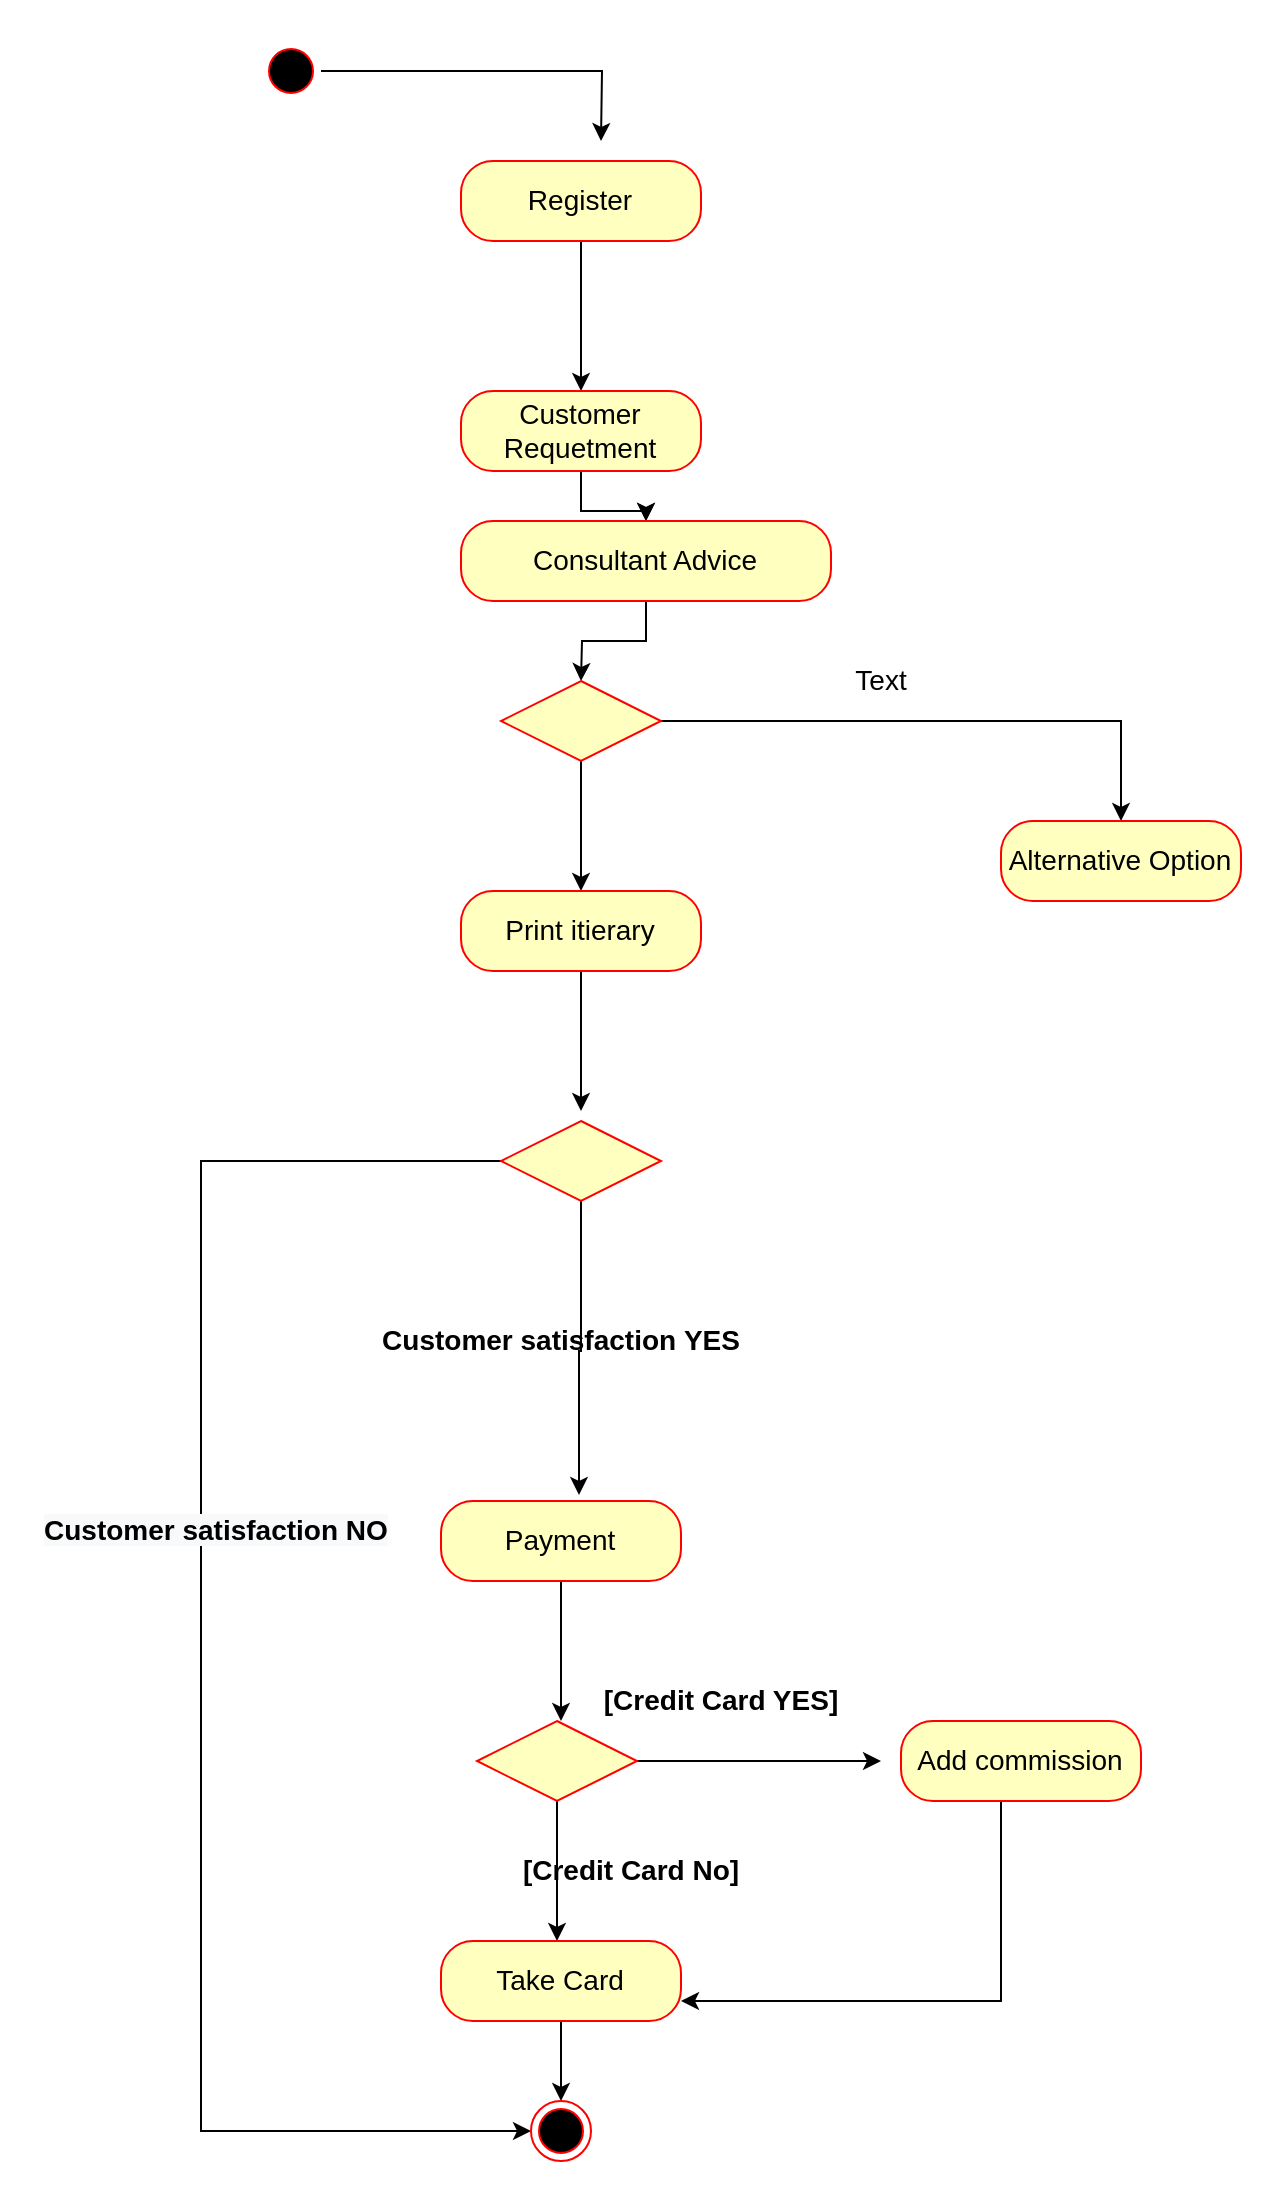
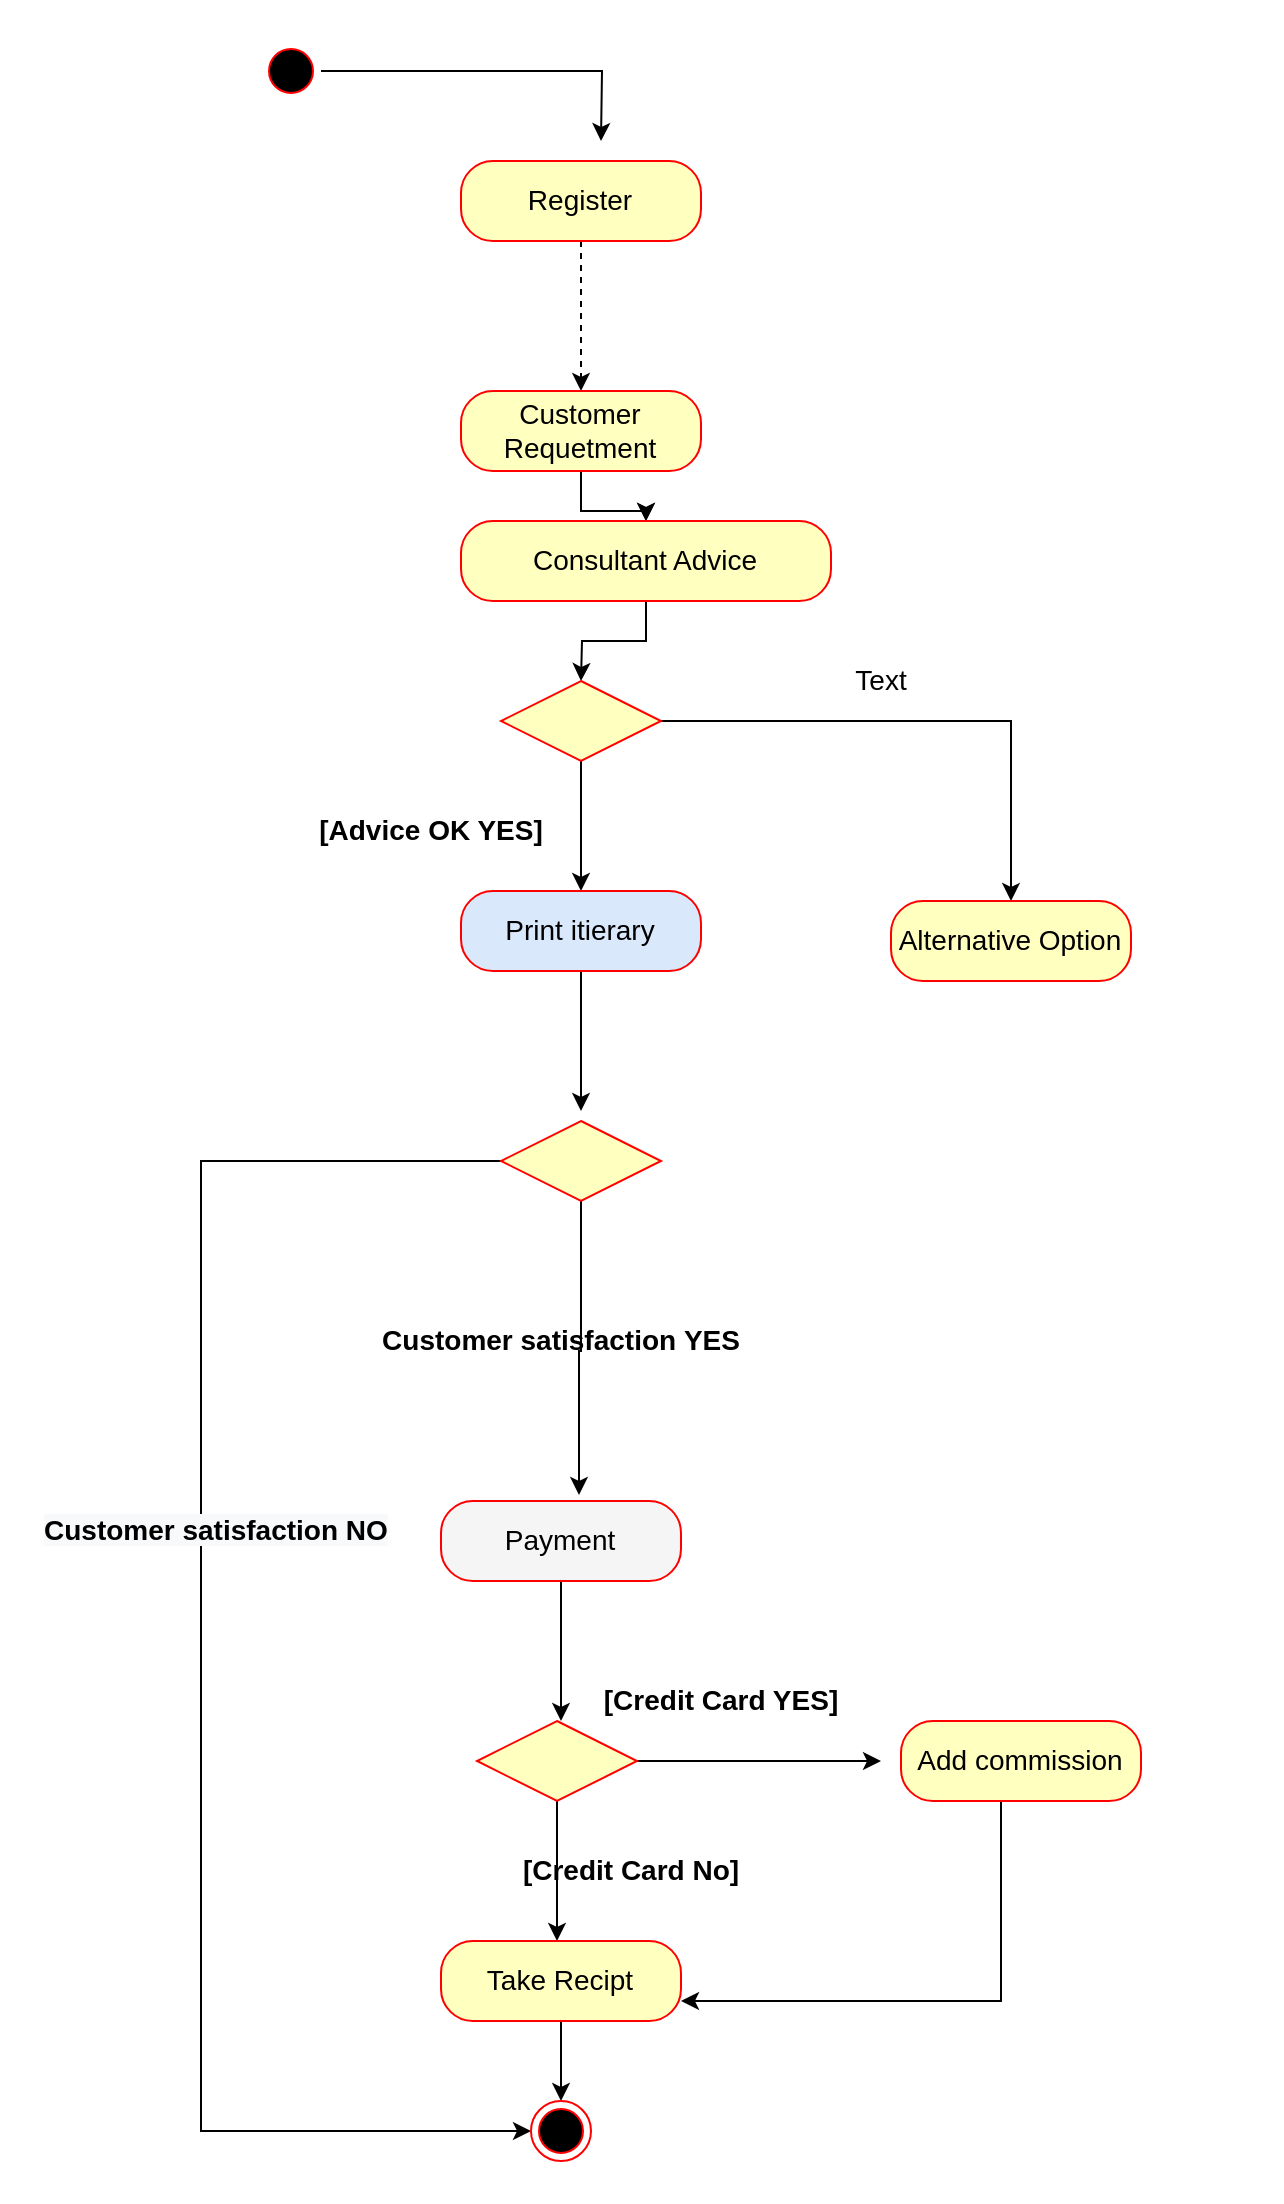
- <mxCell id="4" value="" style="edgeStyle=orthogonalEdgeStyle;rounded=0;orthogonalLoop=1;jettySize=auto;html=1;fontSize=14;" edge="1" parent="1" source="5" target="8"><mxGeometry relative="1" as="geometry" /></mxCell>
+ <mxCell id="4" value="" style="edgeStyle=orthogonalEdgeStyle;rounded=0;orthogonalLoop=1;jettySize=auto;html=1;fontSize=14;dashed=1;" edge="1" parent="1" source="5" target="8"><mxGeometry relative="1" as="geometry" /></mxCell>
+ <mxCell id="15" value="&lt;b&gt;[Advice OK YES]&lt;/b&gt;" style="text;html=1;align=center;verticalAlign=middle;resizable=0;points=[];autosize=1;strokeColor=none;fillColor=none;fontSize=14;" vertex="1" parent="1"><mxGeometry x="145" y="400" width="140" height="30" as="geometry" /></mxCell>
- <mxCell id="14" value="&lt;font style=&quot;font-size: 14px;&quot;&gt;Alternative Option&lt;/font&gt;" style="rounded=1;whiteSpace=wrap;html=1;arcSize=40;fontColor=#000000;fillColor=#ffffc0;strokeColor=#ff0000;" vertex="1" parent="1"><mxGeometry x="500" y="410" width="120" height="40" as="geometry" /></mxCell>
+ <mxCell id="14" value="&lt;font style=&quot;font-size: 14px;&quot;&gt;Alternative Option&lt;/font&gt;" style="rounded=1;whiteSpace=wrap;html=1;arcSize=40;fontColor=#000000;fillColor=#ffffc0;strokeColor=#ff0000;" vertex="1" parent="1"><mxGeometry x="445" y="450" width="120" height="40" as="geometry" /></mxCell>
- <mxCell id="17" value="&lt;font style=&quot;font-size: 14px;&quot;&gt;Print itierary&lt;/font&gt;" style="rounded=1;whiteSpace=wrap;html=1;arcSize=40;fontColor=#000000;fillColor=#ffffc0;strokeColor=#ff0000;" vertex="1" parent="1"><mxGeometry x="230" y="445" width="120" height="40" as="geometry" /></mxCell>
+ <mxCell id="17" value="&lt;font style=&quot;font-size: 14px;&quot;&gt;Print itierary&lt;/font&gt;" style="rounded=1;whiteSpace=wrap;html=1;arcSize=40;fontColor=#000000;fillColor=#dae8fc;strokeColor=#ff0000;" vertex="1" parent="1"><mxGeometry x="230" y="445" width="120" height="40" as="geometry" /></mxCell>
- <mxCell id="23" value="&lt;font style=&quot;font-size: 14px;&quot;&gt;Payment&lt;/font&gt;" style="rounded=1;whiteSpace=wrap;html=1;arcSize=40;fontColor=#000000;fillColor=#ffffc0;strokeColor=#ff0000;" vertex="1" parent="1"><mxGeometry x="220" y="750" width="120" height="40" as="geometry" /></mxCell>
+ <mxCell id="23" value="&lt;font style=&quot;font-size: 14px;&quot;&gt;Payment&lt;/font&gt;" style="rounded=1;whiteSpace=wrap;html=1;arcSize=40;fontColor=#000000;fillColor=#f5f5f5;strokeColor=#ff0000;" vertex="1" parent="1"><mxGeometry x="220" y="750" width="120" height="40" as="geometry" /></mxCell>
- <mxCell id="32" value="&lt;font style=&quot;font-size: 14px;&quot;&gt;Take Card&lt;/font&gt;" style="rounded=1;whiteSpace=wrap;html=1;arcSize=40;fontColor=#000000;fillColor=#ffffc0;strokeColor=#ff0000;" vertex="1" parent="1"><mxGeometry x="220" y="970" width="120" height="40" as="geometry" /></mxCell>
+ <mxCell id="32" value="&lt;font style=&quot;font-size: 14px;&quot;&gt;Take Recipt&lt;/font&gt;" style="rounded=1;whiteSpace=wrap;html=1;arcSize=40;fontColor=#000000;fillColor=#ffffc0;strokeColor=#ff0000;" vertex="1" parent="1"><mxGeometry x="220" y="970" width="120" height="40" as="geometry" /></mxCell>
